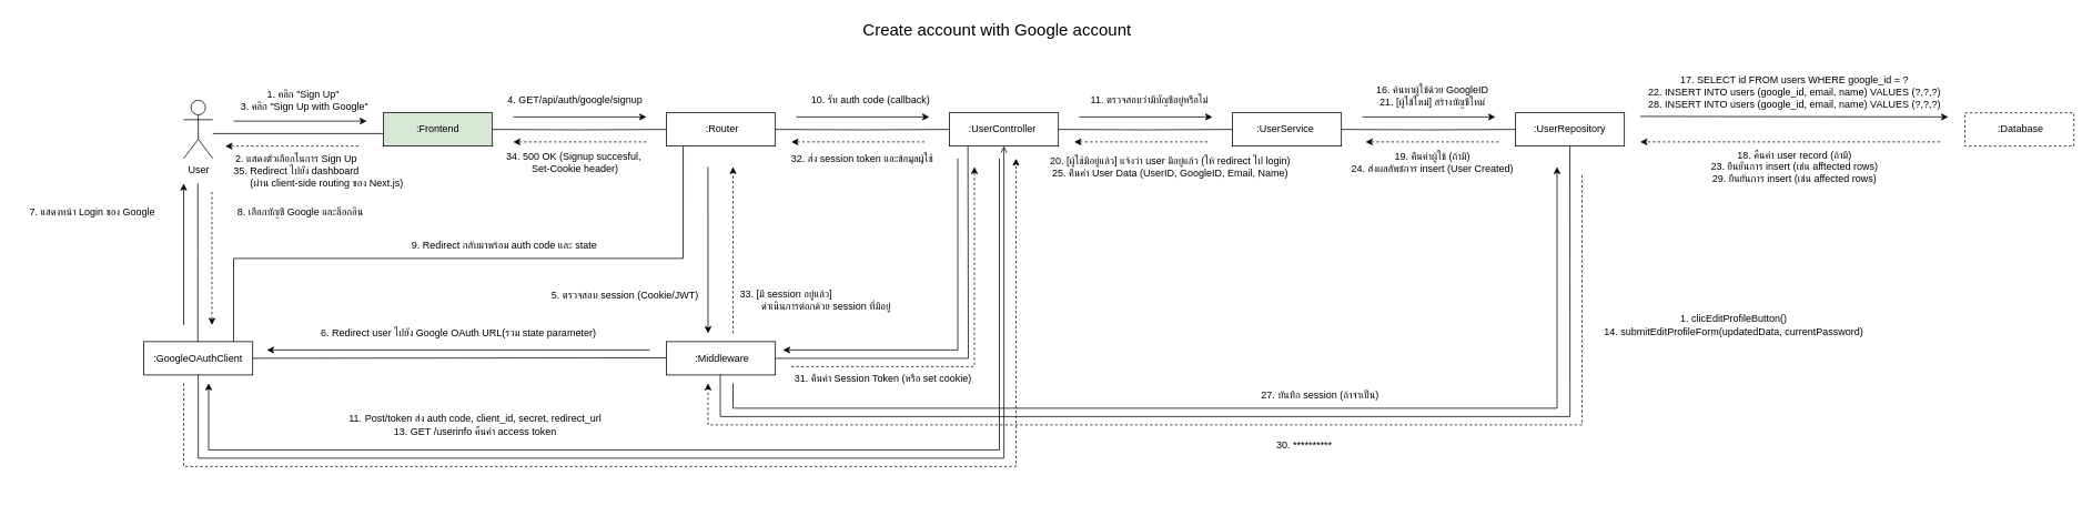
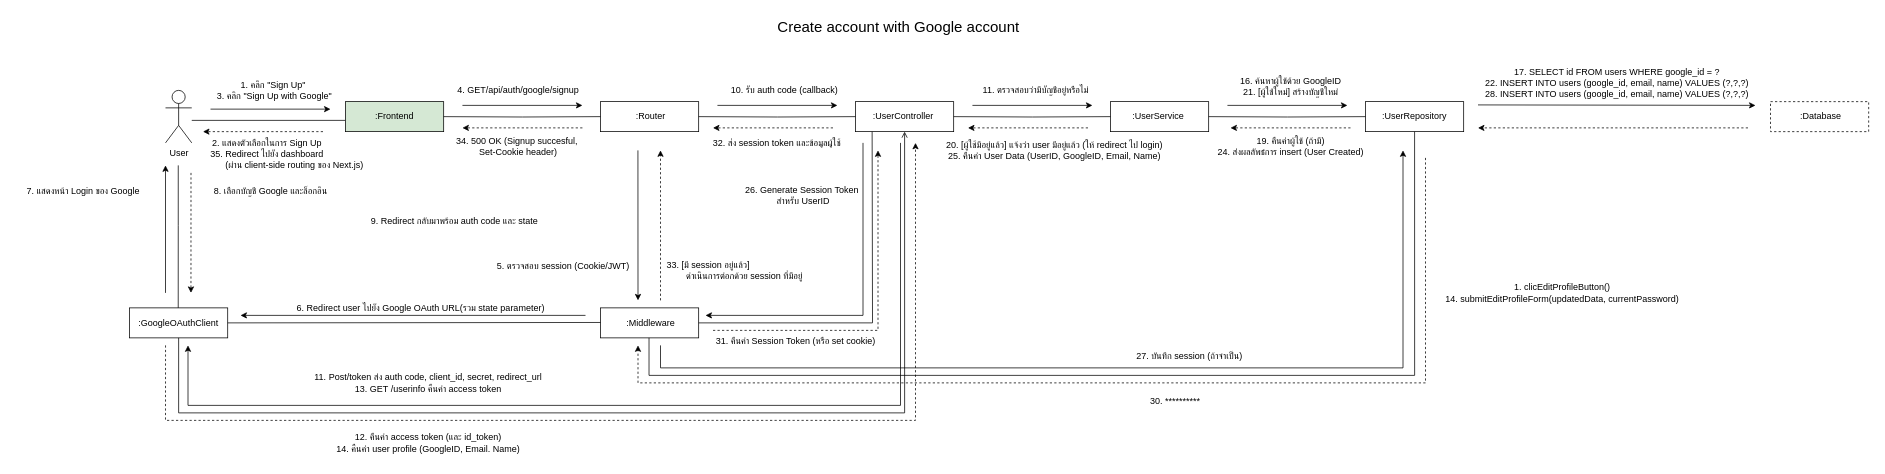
- <mxCell id="53" value="18. คืนค่า user record (ถ้ามี)&lt;div&gt;23. ยืนยันการ insert (เช่น afftected rows)&lt;/div&gt;&lt;div&gt;29. ยืนยันการ insert (เช่น affected rows)&lt;/div&gt;" style="text;html=1;align=center;verticalAlign=middle;resizable=0;points=[];autosize=1;strokeColor=none;fillColor=none;" vertex="1" parent="1"><mxGeometry x="2040" y="170" width="230" height="60" as="geometry" /></mxCell>
+ <mxCell id="58" value="26. Generate Session Token&amp;nbsp;&lt;div&gt;สำหรับ UserID&lt;/div&gt;" style="text;html=1;align=center;verticalAlign=middle;resizable=0;points=[];autosize=1;strokeColor=none;fillColor=none;" vertex="1" parent="1"><mxGeometry x="980" y="240" width="180" height="40" as="geometry" /></mxCell>
- <mxCell id="41" style="edgeStyle=orthogonalEdgeStyle;rounded=0;orthogonalLoop=1;jettySize=auto;html=1;endArrow=none;startFill=0;entryX=0.153;entryY=1.018;entryDx=0;entryDy=0;entryPerimeter=0;" edge="1" parent="1" source="32" target="7"><mxGeometry relative="1" as="geometry"><mxPoint x="300" y="390" as="sourcePoint" /><mxPoint x="820" y="210" as="targetPoint" /><Array as="points"><mxPoint x="280" y="310" /><mxPoint x="820" y="310" /></Array></mxGeometry></mxCell>
- <mxCell id="37" value="6. Redirect user ไปยัง Google OAuth URL(รวม state parameter)" style="text;html=1;align=center;verticalAlign=middle;resizable=0;points=[];autosize=1;strokeColor=none;fillColor=none;" vertex="1" parent="1"><mxGeometry x="370" y="385" width="360" height="30" as="geometry" /></mxCell>
+ <mxCell id="37" value="6. Redirect user ไปยัง Google OAuth URL(รวม state parameter)" style="text;html=1;align=center;verticalAlign=middle;resizable=0;points=[];autosize=1;strokeColor=none;fillColor=none;" vertex="1" parent="1"><mxGeometry x="380" y="395" width="360" height="30" as="geometry" /></mxCell>
+ <mxCell id="49" value="12. คืนค่า access token (และ id_token)&lt;div&gt;14. คืนค่า user profile (GoogleID, Email. Name)&lt;/div&gt;" style="text;html=1;align=center;verticalAlign=middle;resizable=0;points=[];autosize=1;strokeColor=none;fillColor=none;" vertex="1" parent="1"><mxGeometry x="435" y="570" width="270" height="40" as="geometry" /></mxCell>
